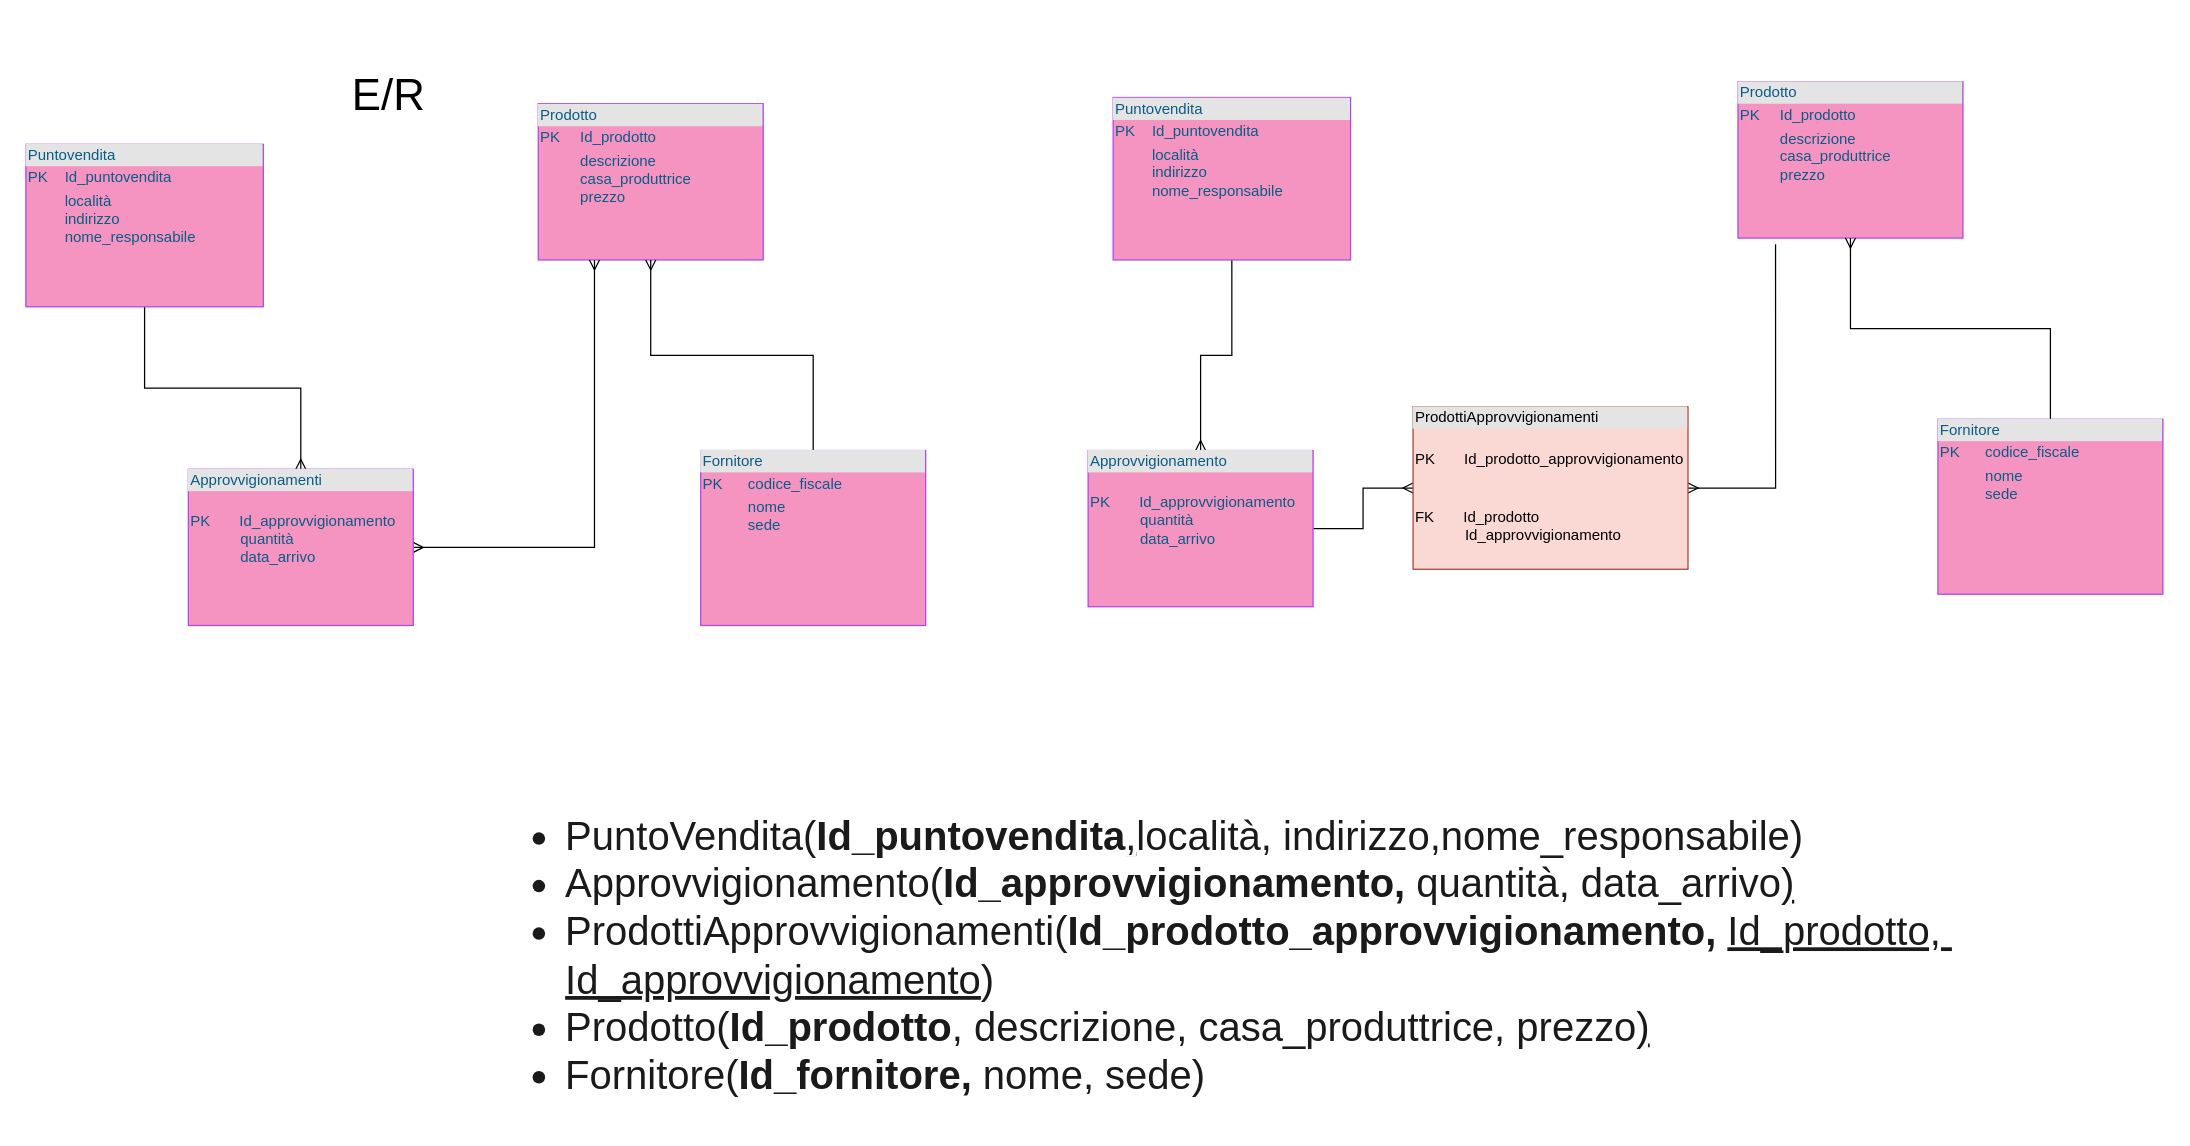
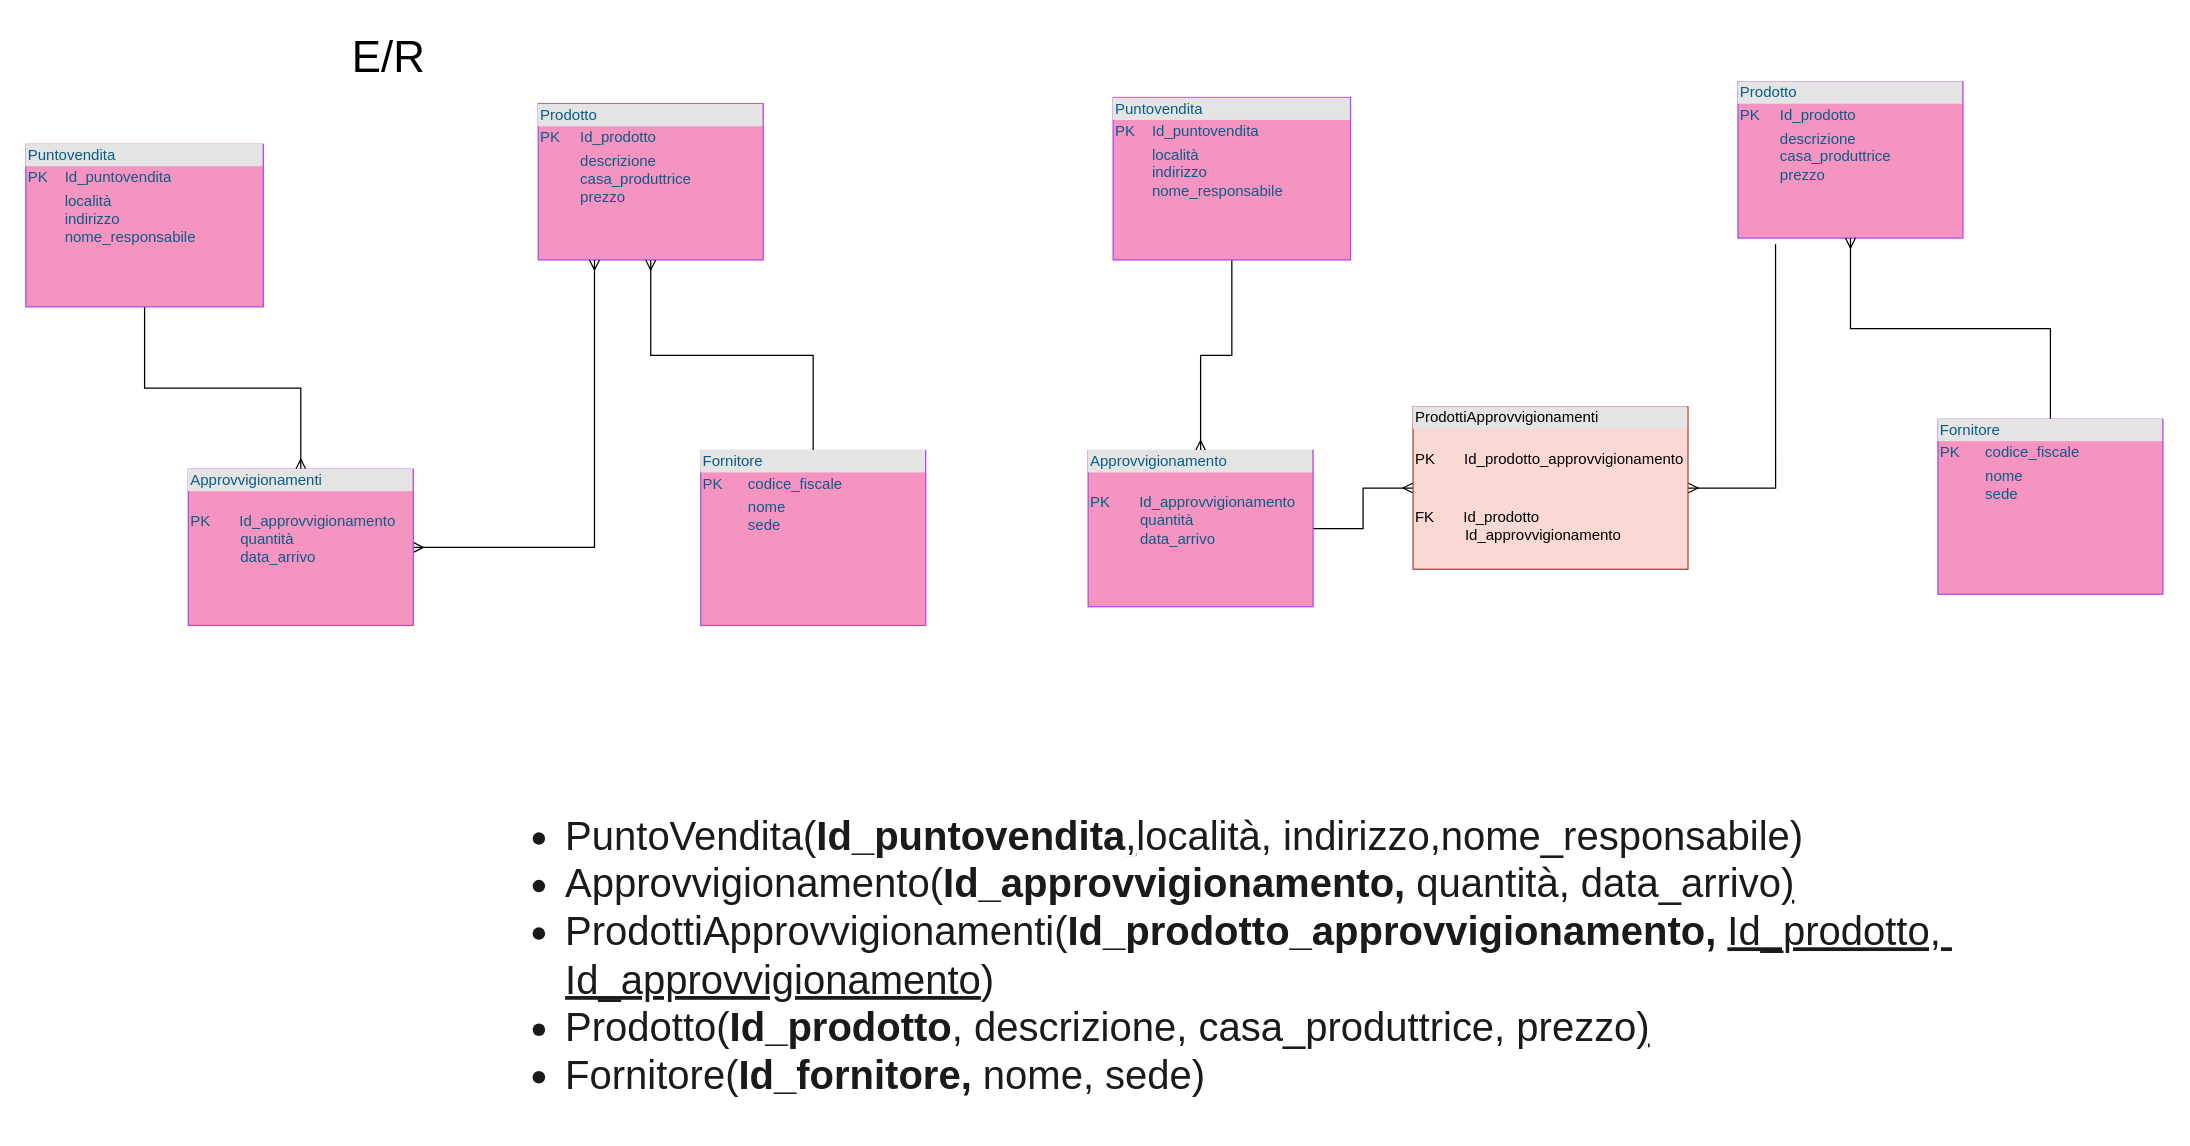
- <mxCell id="9" value="E/R" style="text;html=1;align=center;verticalAlign=middle;resizable=0;points=[];autosize=1;fontSize=35;" vertex="1" parent="1"><mxGeometry x="275" y="50" width="70" height="50" as="geometry" /></mxCell>
+ <mxCell id="9" value="E/R" style="text;html=1;align=center;verticalAlign=middle;resizable=0;points=[];autosize=1;fontSize=35;" vertex="1" parent="1"><mxGeometry x="275" y="20" width="70" height="50" as="geometry" /></mxCell>
